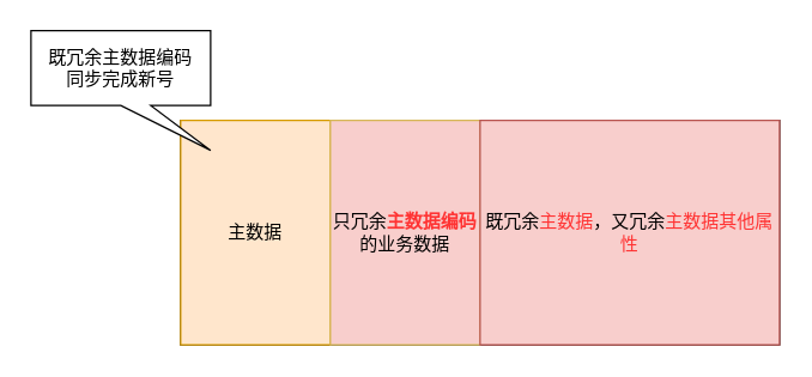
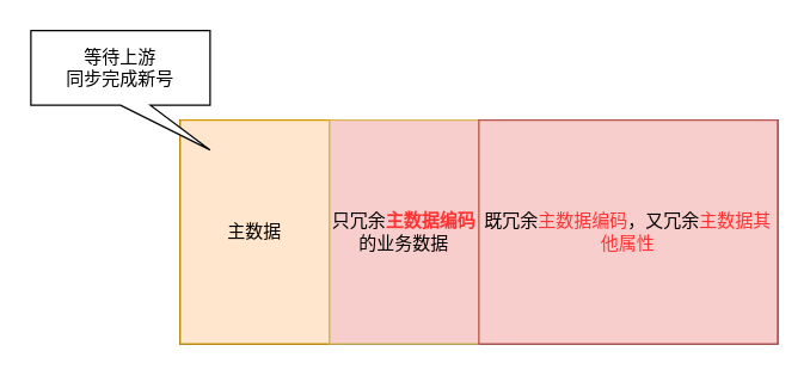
- <mxCell id="6" value="既冗余主数据编码&lt;br&gt;同步完成新号" style="shape=callout;whiteSpace=wrap;html=1;perimeter=calloutPerimeter;position2=1;" vertex="1" parent="1"><mxGeometry x="20" y="20" width="120" height="80" as="geometry" /></mxCell>
+ <mxCell id="6" value="等待上游&lt;br&gt;同步完成新号" style="shape=callout;whiteSpace=wrap;html=1;perimeter=calloutPerimeter;position2=1;" vertex="1" parent="1"><mxGeometry x="20" y="20" width="120" height="80" as="geometry" /></mxCell>
- <mxCell id="5" value="既冗余&lt;font color=&quot;#ff3333&quot;&gt;主数据&lt;/font&gt;，又冗余&lt;font color=&quot;#ff3333&quot;&gt;主数据其他属性&lt;/font&gt;" style="rounded=0;whiteSpace=wrap;html=1;fillColor=#f8cecc;strokeColor=#b85450;" vertex="1" parent="1"><mxGeometry x="320" y="80" width="200" height="150" as="geometry" /></mxCell>
+ <mxCell id="5" value="既冗余&lt;font color=&quot;#ff3333&quot;&gt;主数据编码&lt;/font&gt;，又冗余&lt;font color=&quot;#ff3333&quot;&gt;主数据其他属性&lt;/font&gt;" style="rounded=0;whiteSpace=wrap;html=1;fillColor=#f8cecc;strokeColor=#b85450;" vertex="1" parent="1"><mxGeometry x="320" y="80" width="200" height="150" as="geometry" /></mxCell>
